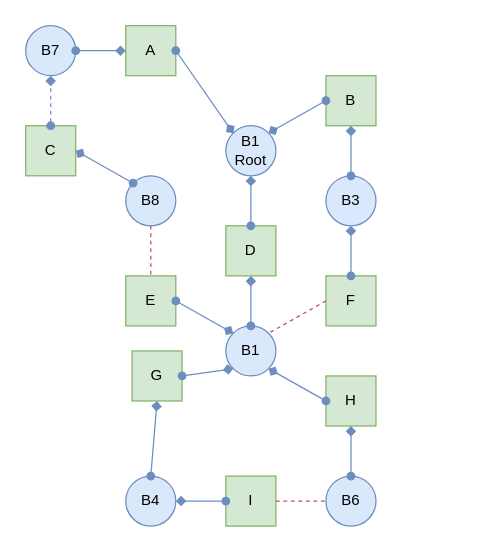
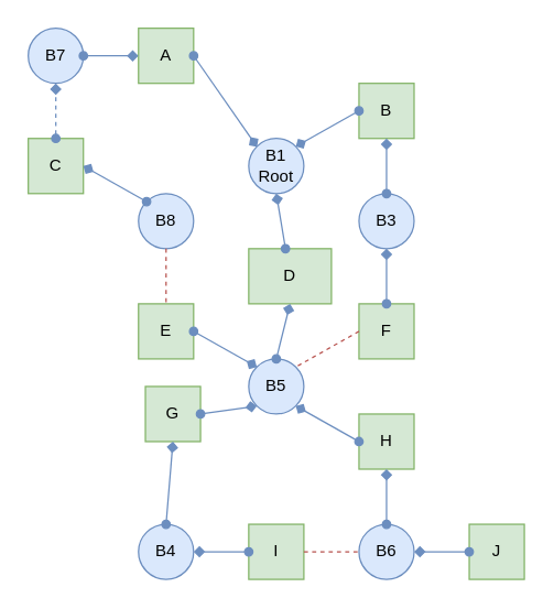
- <mxCell id="4" value="D" style="whiteSpace=wrap;html=1;aspect=fixed;fillColor=#d5e8d4;strokeColor=#82b366;" vertex="1" parent="1"><mxGeometry x="180" y="180" width="40" height="40" as="geometry" /></mxCell>
+ <mxCell id="4" value="D" style="whiteSpace=wrap;html=1;aspect=fixed;fillColor=#d5e8d4;strokeColor=#82b366;" vertex="1" parent="1"><mxGeometry x="180" y="180" width="60" height="40" as="geometry" /></mxCell>
- <mxCell id="24" value="B1" style="ellipse;whiteSpace=wrap;html=1;aspect=fixed;fillColor=#dae8fc;strokeColor=#6c8ebf;" vertex="1" parent="1"><mxGeometry x="180" y="260" width="40" height="40" as="geometry" /></mxCell>
+ <mxCell id="24" value="B5" style="ellipse;whiteSpace=wrap;html=1;aspect=fixed;fillColor=#dae8fc;strokeColor=#6c8ebf;" vertex="1" parent="1"><mxGeometry x="180" y="260" width="40" height="40" as="geometry" /></mxCell>
+ <mxCell id="25" style="edgeStyle=none;rounded=0;orthogonalLoop=1;jettySize=auto;html=1;entryX=1;entryY=0.5;entryDx=0;entryDy=0;endArrow=diamond;endFill=1;fillColor=#dae8fc;strokeColor=#6c8ebf;startArrow=oval;startFill=1;exitX=0;exitY=0.5;exitDx=0;exitDy=0;" edge="1" parent="1" source="9" target="16"><mxGeometry relative="1" as="geometry"><mxPoint x="320" y="440" as="sourcePoint" /></mxGeometry></mxCell>
+ <mxCell id="9" value="J" style="whiteSpace=wrap;html=1;aspect=fixed;fillColor=#d5e8d4;strokeColor=#82b366;" vertex="1" parent="1"><mxGeometry x="340" y="380" width="40" height="40" as="geometry" /></mxCell>
